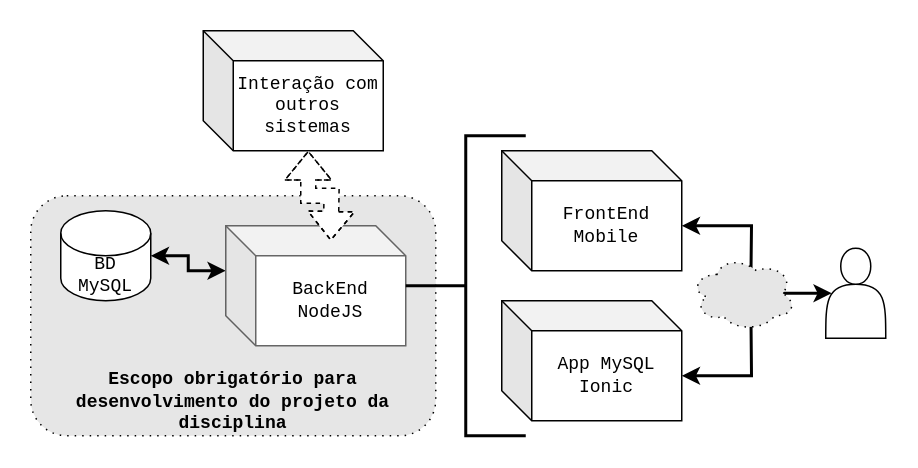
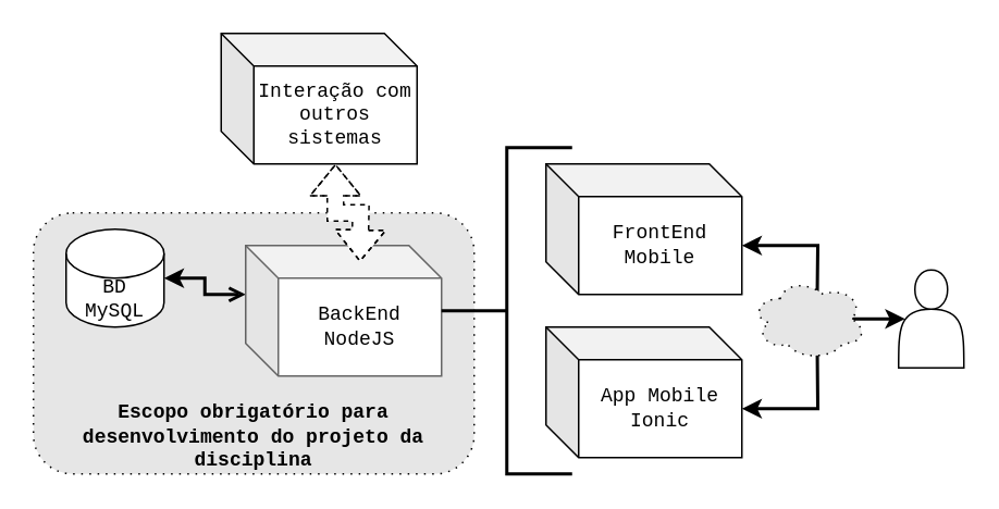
- <mxCell id="4" style="edgeStyle=orthogonalEdgeStyle;rounded=0;orthogonalLoop=1;jettySize=auto;html=1;fontFamily=Courier New;startArrow=classic;startFill=1;strokeWidth=2;entryX=0;entryY=0;entryDx=0;entryDy=30;entryPerimeter=0;exitX=1;exitY=0.5;exitDx=0;exitDy=0;exitPerimeter=0;fontColor=#000000;" parent="1" source="3" target="5" edge="1"><mxGeometry relative="1" as="geometry"><mxPoint x="70" y="230" as="sourcePoint" /><mxPoint x="220" y="230" as="targetPoint" /></mxGeometry></mxCell>
+ <mxCell id="4" style="edgeStyle=orthogonalEdgeStyle;rounded=0;orthogonalLoop=1;jettySize=auto;html=1;fontFamily=Courier New;startArrow=classic;startFill=1;strokeWidth=2;entryX=0;entryY=0;entryDx=0;entryDy=30;entryPerimeter=0;exitX=1;exitY=0.5;exitDx=0;exitDy=0;exitPerimeter=0;fontColor=#000000;endArrow=open;" parent="1" source="3" target="5" edge="1"><mxGeometry relative="1" as="geometry"><mxPoint x="70" y="230" as="sourcePoint" /><mxPoint x="220" y="230" as="targetPoint" /></mxGeometry></mxCell>
- <mxCell id="10" value="App MySQL&lt;br&gt;Ionic" style="shape=cube;whiteSpace=wrap;html=1;boundedLbl=1;backgroundOutline=1;darkOpacity=0.05;darkOpacity2=0.1;fontFamily=Courier New;fontColor=#000000;" parent="1" vertex="1"><mxGeometry x="334" y="200" width="120" height="80" as="geometry" /></mxCell>
+ <mxCell id="10" value="App Mobile&lt;br&gt;Ionic" style="shape=cube;whiteSpace=wrap;html=1;boundedLbl=1;backgroundOutline=1;darkOpacity=0.05;darkOpacity2=0.1;fontFamily=Courier New;fontColor=#000000;" parent="1" vertex="1"><mxGeometry x="334" y="200" width="120" height="80" as="geometry" /></mxCell>
